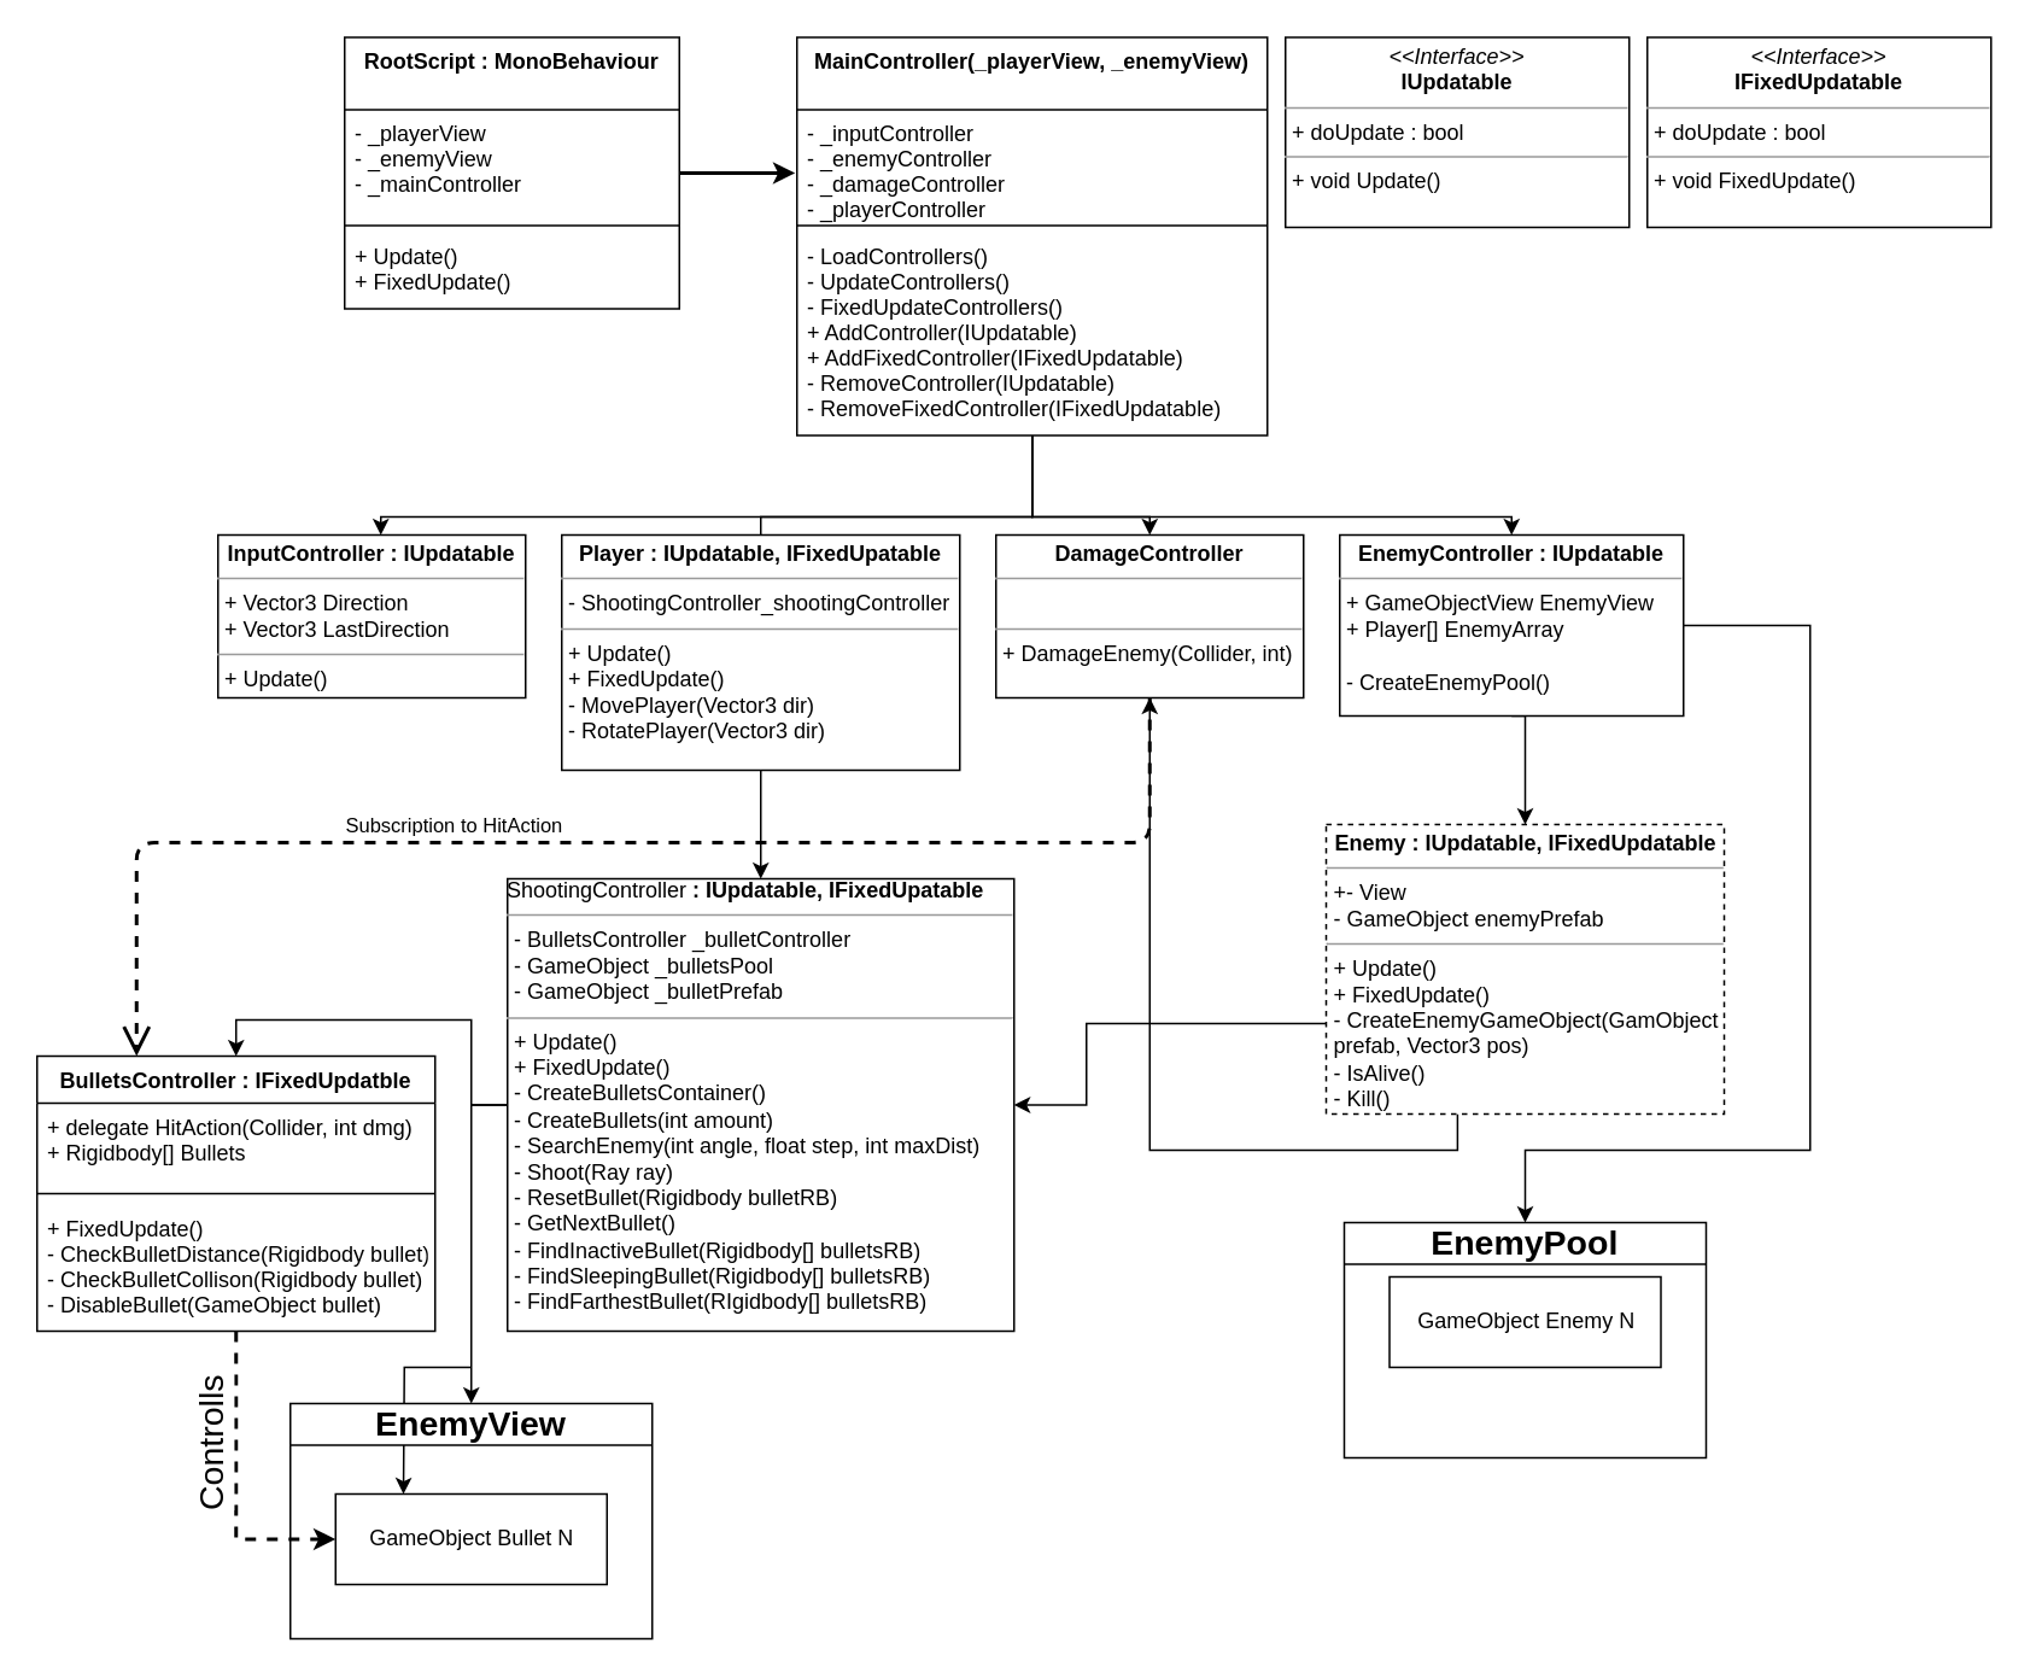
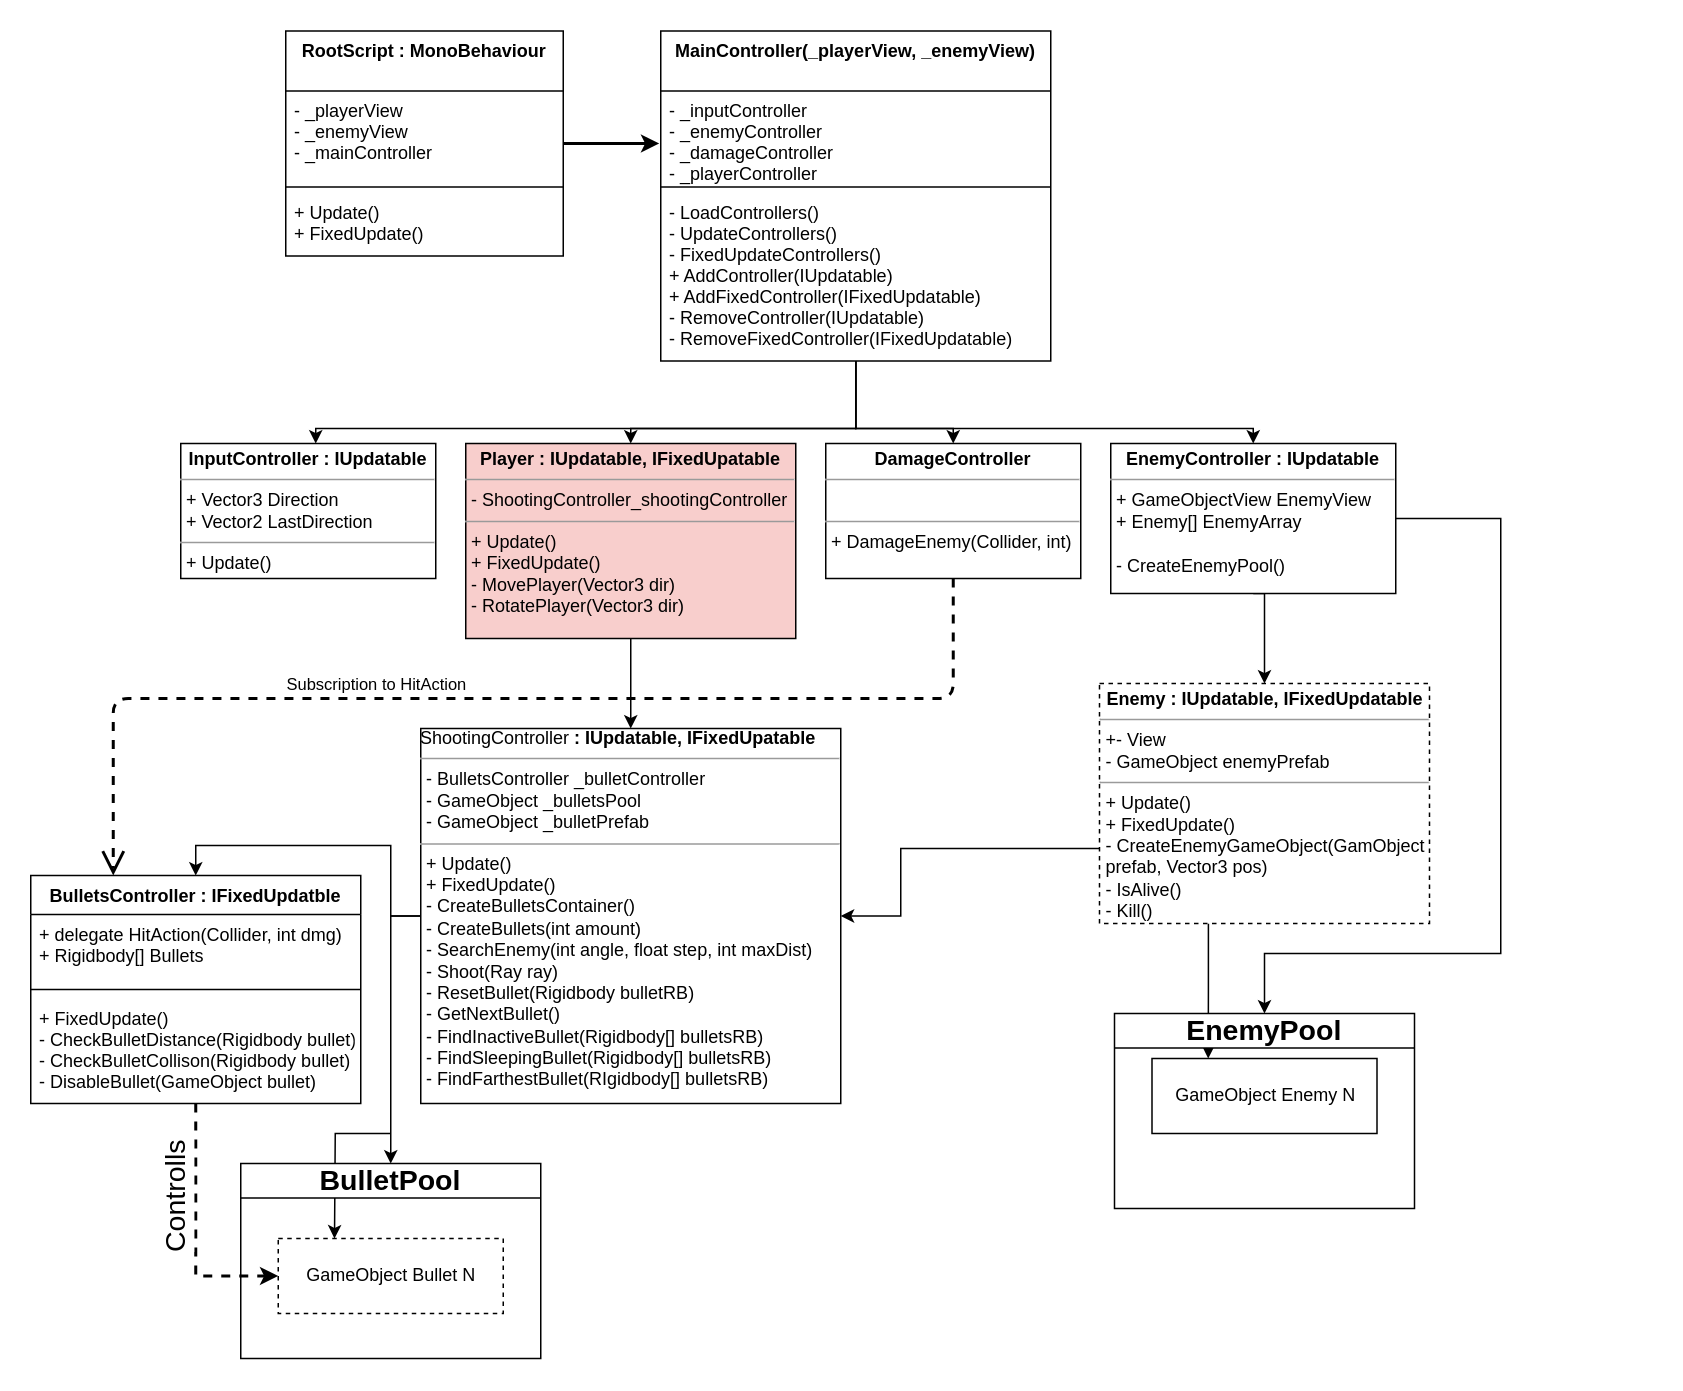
- <mxCell id="36" value="&lt;p style=&quot;margin: 0px ; margin-top: 4px ; text-align: center&quot;&gt;&lt;i&gt;&amp;lt;&amp;lt;Interface&amp;gt;&amp;gt;&lt;/i&gt;&lt;br&gt;&lt;b&gt;IUpdatable&lt;/b&gt;&lt;/p&gt;&lt;hr size=&quot;1&quot;&gt;&lt;p style=&quot;margin: 0px ; margin-left: 4px&quot;&gt;+ doUpdate : bool&lt;/p&gt;&lt;hr size=&quot;1&quot;&gt;&lt;p style=&quot;margin: 0px ; margin-left: 4px&quot;&gt;+ void Update()&lt;/p&gt;" style="verticalAlign=top;align=left;overflow=fill;fontSize=12;fontFamily=Helvetica;html=1;strokeColor=#000000;" vertex="1" parent="1"><mxGeometry x="710" y="20" width="190" height="105" as="geometry" /></mxCell>
- <mxCell id="37" value="&lt;p style=&quot;margin: 0px ; margin-top: 4px ; text-align: center&quot;&gt;&lt;i&gt;&amp;lt;&amp;lt;Interface&amp;gt;&amp;gt;&lt;/i&gt;&lt;br&gt;&lt;b&gt;IFixedUpdatable&lt;/b&gt;&lt;/p&gt;&lt;hr size=&quot;1&quot;&gt;&lt;p style=&quot;margin: 0px ; margin-left: 4px&quot;&gt;+ doUpdate : bool&lt;/p&gt;&lt;hr size=&quot;1&quot;&gt;&lt;p style=&quot;margin: 0px ; margin-left: 4px&quot;&gt;+ void FixedUpdate()&lt;/p&gt;" style="verticalAlign=top;align=left;overflow=fill;fontSize=12;fontFamily=Helvetica;html=1;strokeColor=#000000;" vertex="1" parent="1"><mxGeometry x="910" y="20" width="190" height="105" as="geometry" /></mxCell>
- <mxCell id="9" style="edgeStyle=orthogonalEdgeStyle;rounded=0;orthogonalLoop=1;jettySize=auto;html=1;entryX=0.5;entryY=1;entryDx=0;entryDy=0;align=center;verticalAlign=bottom;endArrow=none;" edge="1" parent="1" source="12" target="18"><mxGeometry relative="1" as="geometry"><Array as="points"><mxPoint x="570" y="285" /><mxPoint x="420" y="285" /></Array></mxGeometry></mxCell>
+ <mxCell id="9" style="edgeStyle=orthogonalEdgeStyle;rounded=0;orthogonalLoop=1;jettySize=auto;html=1;entryX=0.5;entryY=1;entryDx=0;entryDy=0;align=center;verticalAlign=bottom;" edge="1" parent="1" source="12" target="18"><mxGeometry relative="1" as="geometry"><Array as="points"><mxPoint x="570" y="285" /><mxPoint x="420" y="285" /></Array></mxGeometry></mxCell>
- <mxCell id="16" value="&lt;p style=&quot;margin: 0px ; margin-top: 4px ; text-align: center&quot;&gt;&lt;b&gt;InputController : IUpdatable&lt;/b&gt;&lt;/p&gt;&lt;hr size=&quot;1&quot;&gt;&lt;p style=&quot;margin: 0px ; margin-left: 4px&quot;&gt;+ Vector3 Direction&lt;/p&gt;&lt;p style=&quot;margin: 0px ; margin-left: 4px&quot;&gt;+ Vector3 LastDirection&lt;/p&gt;&lt;hr size=&quot;1&quot;&gt;&lt;p style=&quot;margin: 0px ; margin-left: 4px&quot;&gt;+ Update()&lt;/p&gt;" style="verticalAlign=top;align=left;overflow=fill;fontSize=12;fontFamily=Helvetica;html=1;" vertex="1" parent="1"><mxGeometry x="120" y="295" width="170" height="90" as="geometry" /></mxCell>
+ <mxCell id="16" value="&lt;p style=&quot;margin: 0px ; margin-top: 4px ; text-align: center&quot;&gt;&lt;b&gt;InputController : IUpdatable&lt;/b&gt;&lt;/p&gt;&lt;hr size=&quot;1&quot;&gt;&lt;p style=&quot;margin: 0px ; margin-left: 4px&quot;&gt;+ Vector3 Direction&lt;/p&gt;&lt;p style=&quot;margin: 0px ; margin-left: 4px&quot;&gt;+ Vector2 LastDirection&lt;/p&gt;&lt;hr size=&quot;1&quot;&gt;&lt;p style=&quot;margin: 0px ; margin-left: 4px&quot;&gt;+ Update()&lt;/p&gt;" style="verticalAlign=top;align=left;overflow=fill;fontSize=12;fontFamily=Helvetica;html=1;" vertex="1" parent="1"><mxGeometry x="120" y="295" width="170" height="90" as="geometry" /></mxCell>
- <mxCell id="21" value="&lt;p style=&quot;margin: 0px ; margin-top: 4px ; text-align: center&quot;&gt;&lt;b&gt;EnemyController : IUpdatable&lt;/b&gt;&lt;/p&gt;&lt;hr size=&quot;1&quot;&gt;&lt;p style=&quot;margin: 0px ; margin-left: 4px&quot;&gt;+ GameObjectView EnemyView&lt;/p&gt;&lt;p style=&quot;margin: 0px ; margin-left: 4px&quot;&gt;+ Player[] EnemyArray&lt;/p&gt;&lt;p style=&quot;margin: 0px ; margin-left: 4px&quot;&gt;&lt;br&gt;&lt;/p&gt;&lt;p style=&quot;margin: 0px ; margin-left: 4px&quot;&gt;- CreateEnemyPool()&lt;/p&gt;" style="verticalAlign=top;align=left;overflow=fill;fontSize=12;fontFamily=Helvetica;html=1;" vertex="1" parent="1"><mxGeometry x="740" y="295" width="190" height="100" as="geometry" /></mxCell>
+ <mxCell id="21" value="&lt;p style=&quot;margin: 0px ; margin-top: 4px ; text-align: center&quot;&gt;&lt;b&gt;EnemyController : IUpdatable&lt;/b&gt;&lt;/p&gt;&lt;hr size=&quot;1&quot;&gt;&lt;p style=&quot;margin: 0px ; margin-left: 4px&quot;&gt;+ GameObjectView EnemyView&lt;/p&gt;&lt;p style=&quot;margin: 0px ; margin-left: 4px&quot;&gt;+ Enemy[] EnemyArray&lt;/p&gt;&lt;p style=&quot;margin: 0px ; margin-left: 4px&quot;&gt;&lt;br&gt;&lt;/p&gt;&lt;p style=&quot;margin: 0px ; margin-left: 4px&quot;&gt;- CreateEnemyPool()&lt;/p&gt;" style="verticalAlign=top;align=left;overflow=fill;fontSize=12;fontFamily=Helvetica;html=1;" vertex="1" parent="1"><mxGeometry x="740" y="295" width="190" height="100" as="geometry" /></mxCell>
- <mxCell id="18" value="&lt;p style=&quot;margin: 0px ; margin-top: 4px ; text-align: center&quot;&gt;&lt;b&gt;Player : IUpdatable, IFixedUpatable&lt;/b&gt;&lt;/p&gt;&lt;hr size=&quot;1&quot;&gt;&lt;p style=&quot;margin: 0px ; margin-left: 4px&quot;&gt;- ShootingController_shootingController&lt;/p&gt;&lt;hr size=&quot;1&quot;&gt;&lt;p style=&quot;margin: 0px ; margin-left: 4px&quot;&gt;+ Update()&lt;/p&gt;&lt;p style=&quot;margin: 0px ; margin-left: 4px&quot;&gt;+ FixedUpdate()&lt;/p&gt;&lt;p style=&quot;margin: 0px ; margin-left: 4px&quot;&gt;- MovePlayer(Vector3 dir)&lt;/p&gt;&lt;p style=&quot;margin: 0px ; margin-left: 4px&quot;&gt;- RotatePlayer(Vector3 dir)&amp;nbsp;&lt;/p&gt;" style="verticalAlign=top;align=left;overflow=fill;fontSize=12;fontFamily=Helvetica;html=1;direction=west;" vertex="1" parent="1"><mxGeometry x="310" y="295" width="220" height="130" as="geometry" /></mxCell>
+ <mxCell id="18" value="&lt;p style=&quot;margin: 0px ; margin-top: 4px ; text-align: center&quot;&gt;&lt;b&gt;Player : IUpdatable, IFixedUpatable&lt;/b&gt;&lt;/p&gt;&lt;hr size=&quot;1&quot;&gt;&lt;p style=&quot;margin: 0px ; margin-left: 4px&quot;&gt;- ShootingController_shootingController&lt;/p&gt;&lt;hr size=&quot;1&quot;&gt;&lt;p style=&quot;margin: 0px ; margin-left: 4px&quot;&gt;+ Update()&lt;/p&gt;&lt;p style=&quot;margin: 0px ; margin-left: 4px&quot;&gt;+ FixedUpdate()&lt;/p&gt;&lt;p style=&quot;margin: 0px ; margin-left: 4px&quot;&gt;- MovePlayer(Vector3 dir)&lt;/p&gt;&lt;p style=&quot;margin: 0px ; margin-left: 4px&quot;&gt;- RotatePlayer(Vector3 dir)&amp;nbsp;&lt;/p&gt;" style="verticalAlign=top;align=left;overflow=fill;fontSize=12;fontFamily=Helvetica;html=1;direction=west;fillColor=#f8cecc;" vertex="1" parent="1"><mxGeometry x="310" y="295" width="220" height="130" as="geometry" /></mxCell>
- <mxCell id="33" value="" style="edgeStyle=orthogonalEdgeStyle;rounded=0;sketch=0;orthogonalLoop=1;jettySize=auto;html=1;endArrow=classic;endFill=1;startSize=0;strokeWidth=1;align=left;verticalAlign=bottom;exitX=0.33;exitY=1;exitDx=0;exitDy=0;exitPerimeter=0;" edge="1" parent="1" source="35" target="22"><mxGeometry relative="1" as="geometry"><mxPoint x="805" y="605" as="sourcePoint" /></mxGeometry></mxCell>
+ <mxCell id="33" value="" style="edgeStyle=orthogonalEdgeStyle;rounded=0;sketch=0;orthogonalLoop=1;jettySize=auto;html=1;endArrow=classic;endFill=1;startSize=0;strokeWidth=1;align=left;verticalAlign=bottom;entryX=0.25;entryY=0;entryDx=0;entryDy=0;exitX=0.33;exitY=1;exitDx=0;exitDy=0;exitPerimeter=0;" edge="1" parent="1" source="35" target="39"><mxGeometry relative="1" as="geometry"><mxPoint x="805" y="605" as="sourcePoint" /></mxGeometry></mxCell>
- <mxCell id="40" value="EnemyView" style="swimlane;fontSize=19;strokeColor=#000000;verticalAlign=bottom;" vertex="1" parent="1"><mxGeometry x="160" y="775" width="200" height="130" as="geometry" /></mxCell>
+ <mxCell id="40" value="BulletPool" style="swimlane;fontSize=19;strokeColor=#000000;verticalAlign=bottom;" vertex="1" parent="1"><mxGeometry x="160" y="775" width="200" height="130" as="geometry" /></mxCell>
- <mxCell id="41" value="GameObject Bullet N" style="html=1;strokeColor=#000000;" vertex="1" parent="40"><mxGeometry x="25" y="50" width="150" height="50" as="geometry" /></mxCell>
+ <mxCell id="41" value="GameObject Bullet N" style="html=1;strokeColor=#000000;dashed=1;" vertex="1" parent="40"><mxGeometry x="25" y="50" width="150" height="50" as="geometry" /></mxCell>
